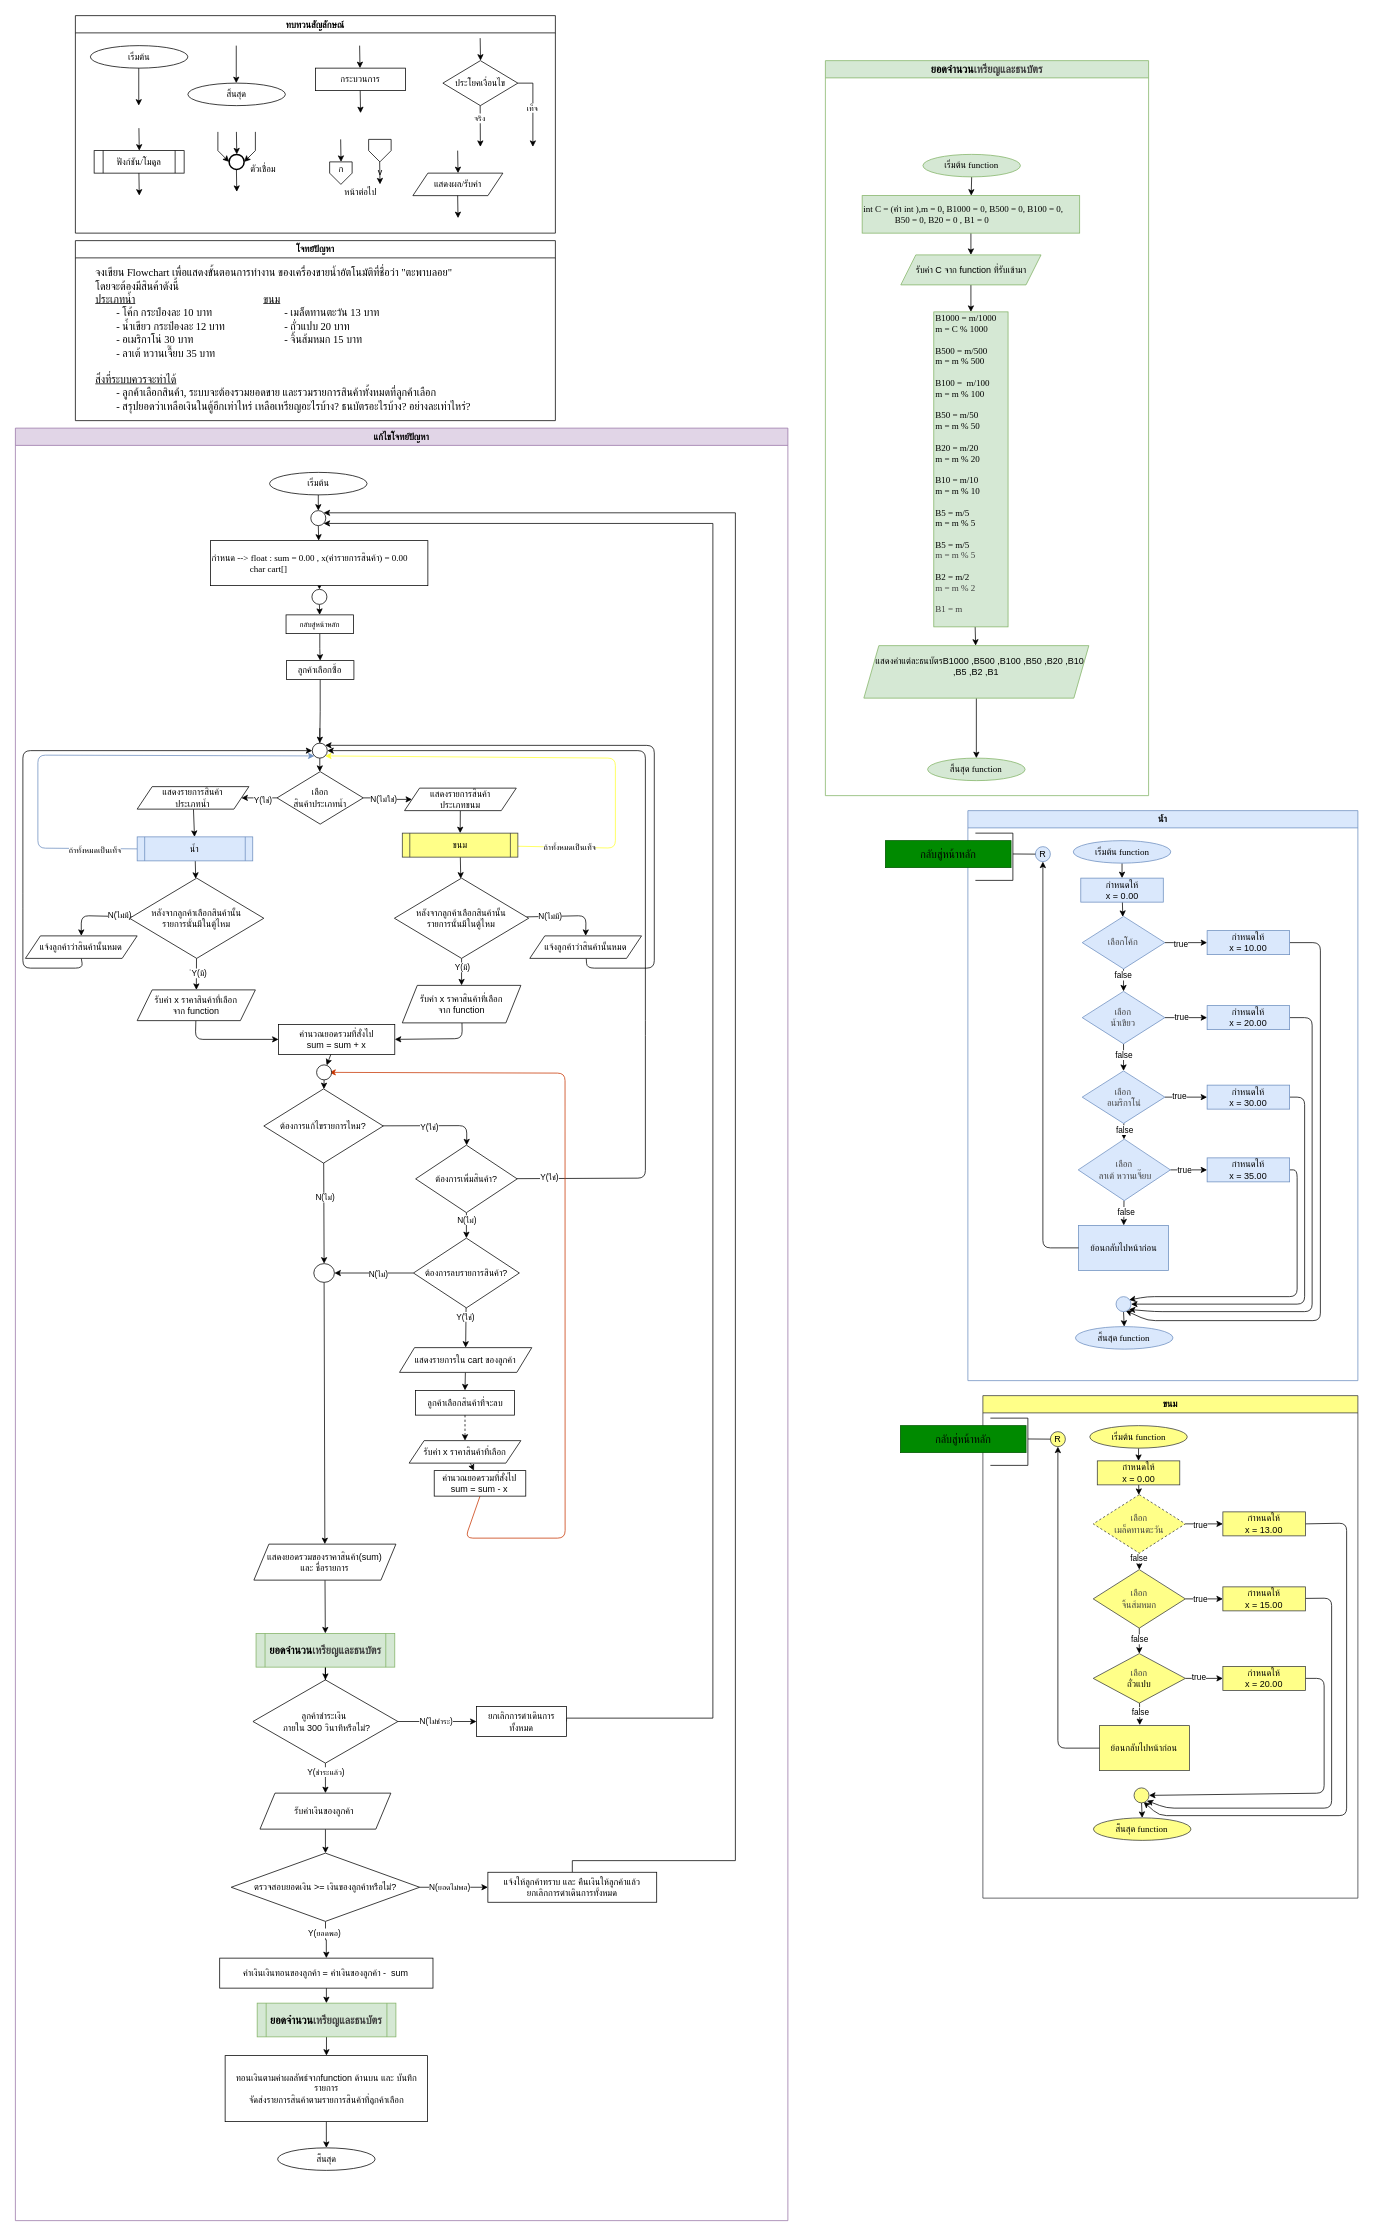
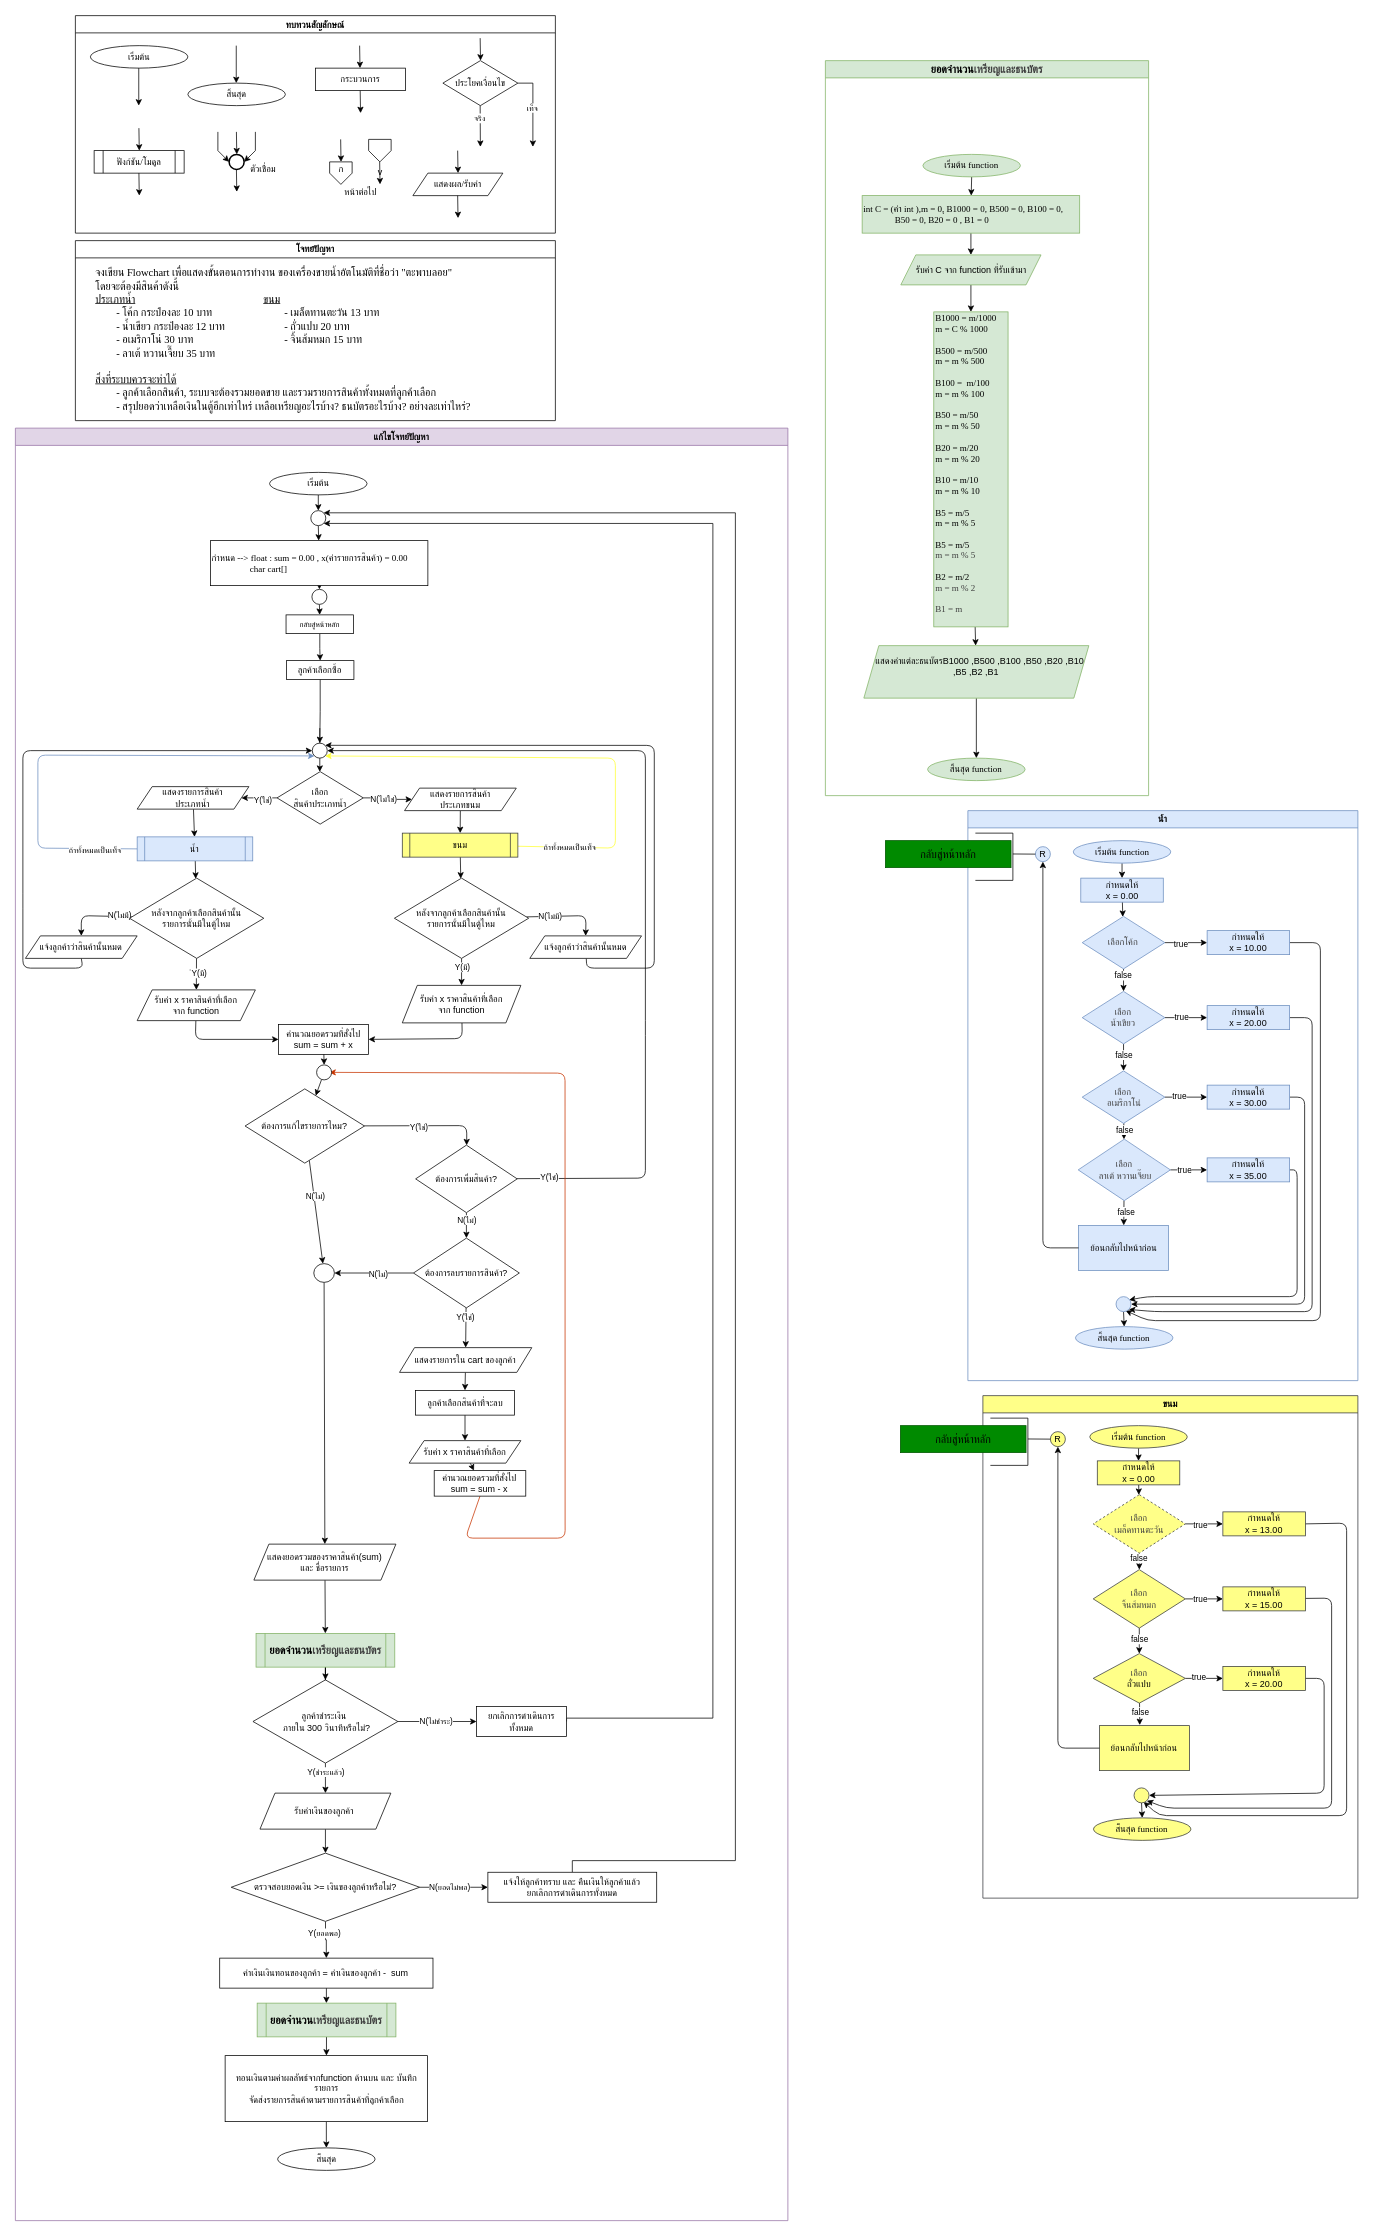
- <mxCell id="91" value="คำนวณยอดรวมที่สั่งไป&lt;div&gt;sum = sum + x&lt;/div&gt;" style="rounded=0;whiteSpace=wrap;html=1;" parent="34" vertex="1"><mxGeometry x="350.89" y="795" width="155" height="40" as="geometry" /></mxCell>
+ <mxCell id="91" value="คำนวณยอดรวมที่สั่งไป&lt;div&gt;sum = sum + x&lt;/div&gt;" style="rounded=0;whiteSpace=wrap;html=1;" parent="34" vertex="1"><mxGeometry x="350.89" y="795" width="120" height="40" as="geometry" /></mxCell>
- <mxCell id="57" value="ต้องการแก้ไขรายการไหม?" style="rhombus;whiteSpace=wrap;html=1;rounded=0;" parent="34" vertex="1"><mxGeometry x="331.26" y="881" width="159.25" height="99" as="geometry" /></mxCell>
+ <mxCell id="57" value="ต้องการแก้ไขรายการไหม?" style="rhombus;whiteSpace=wrap;html=1;rounded=0;" parent="34" vertex="1"><mxGeometry x="306.26" y="881" width="159.25" height="99" as="geometry" /></mxCell>
- <mxCell id="135" style="edgeStyle=none;html=1;entryX=0.5;entryY=0;entryDx=0;entryDy=0;dashed=1;" parent="34" source="136" target="107" edge="1"><mxGeometry relative="1" as="geometry" /></mxCell>
+ <mxCell id="135" style="edgeStyle=none;html=1;entryX=0.5;entryY=0;entryDx=0;entryDy=0;" parent="34" source="136" target="107" edge="1"><mxGeometry relative="1" as="geometry" /></mxCell>
